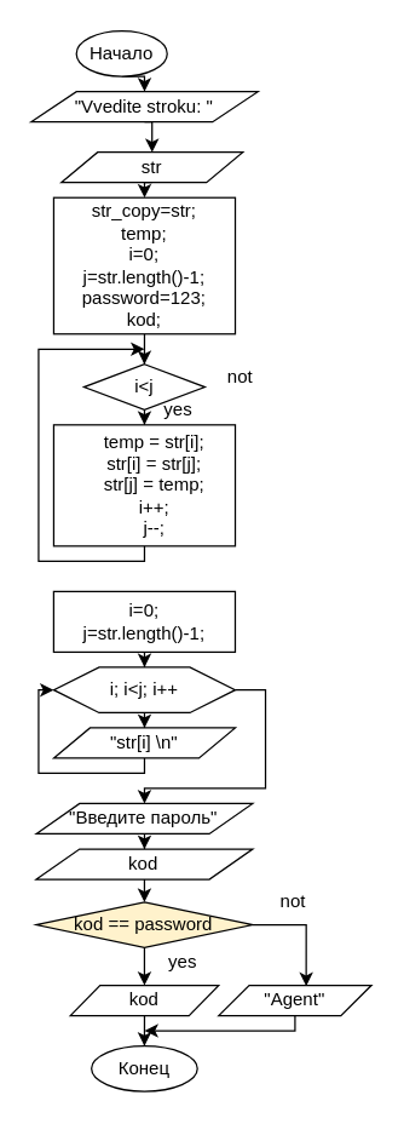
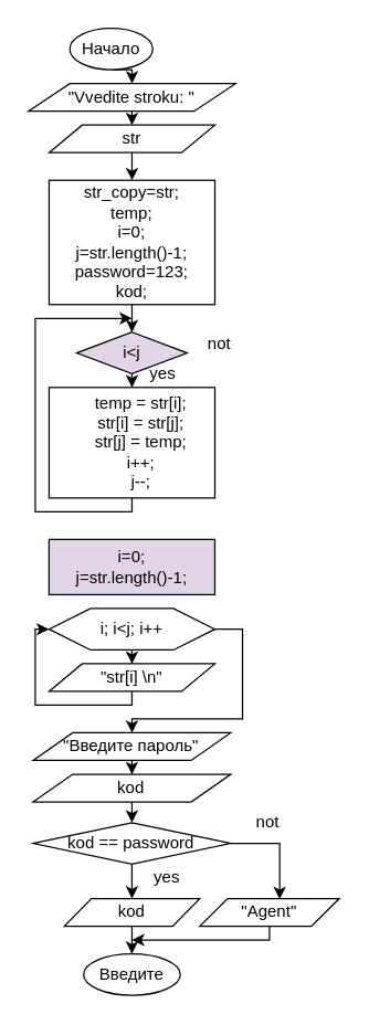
- <mxCell id="7" value="str" style="shape=parallelogram;perimeter=parallelogramPerimeter;whiteSpace=wrap;html=1;" vertex="1" parent="1"><mxGeometry x="40" y="100" width="120" height="20" as="geometry" /></mxCell>
+ <mxCell id="7" value="str" style="shape=parallelogram;perimeter=parallelogramPerimeter;whiteSpace=wrap;html=1;" vertex="1" parent="1"><mxGeometry x="35" y="90" width="120" height="20" as="geometry" /></mxCell>
- <mxCell id="11" value="i&amp;lt;j" style="rhombus;whiteSpace=wrap;html=1;" vertex="1" parent="1"><mxGeometry x="54.97" y="240" width="80" height="30" as="geometry" /></mxCell>
+ <mxCell id="11" value="i&amp;lt;j" style="rhombus;whiteSpace=wrap;html=1;fillColor=#e1d5e7;" vertex="1" parent="1"><mxGeometry x="54.97" y="240" width="80" height="30" as="geometry" /></mxCell>
- <mxCell id="19" value="i=0;&lt;div&gt;j=str.length()-1;&lt;/div&gt;" style="rounded=0;whiteSpace=wrap;html=1;" vertex="1" parent="1"><mxGeometry x="34.97" y="390" width="120" height="40" as="geometry" /></mxCell>
+ <mxCell id="19" value="i=0;&lt;div&gt;j=str.length()-1;&lt;/div&gt;" style="rounded=0;whiteSpace=wrap;html=1;fillColor=#e1d5e7;" vertex="1" parent="1"><mxGeometry x="34.97" y="390" width="120" height="40" as="geometry" /></mxCell>
- <mxCell id="18" style="edgeStyle=orthogonalEdgeStyle;rounded=0;orthogonalLoop=1;jettySize=auto;html=1;entryX=0.5;entryY=0;entryDx=0;entryDy=0;" edge="1" parent="1" source="19" target="22"><mxGeometry relative="1" as="geometry" /></mxCell>
- <mxCell id="31" value="kod == password" style="rhombus;whiteSpace=wrap;html=1;fillColor=#fff2cc;" vertex="1" parent="1"><mxGeometry x="23.47" y="595" width="143" height="30" as="geometry" /></mxCell>
+ <mxCell id="31" value="kod == password" style="rhombus;whiteSpace=wrap;html=1;" vertex="1" parent="1"><mxGeometry x="23.47" y="595" width="143" height="30" as="geometry" /></mxCell>
- <mxCell id="12" value="&lt;div&gt;Конец&lt;/div&gt;" style="ellipse;whiteSpace=wrap;html=1;" vertex="1" parent="1"><mxGeometry x="59.97" y="690" width="70" height="30" as="geometry" /></mxCell>
+ <mxCell id="12" value="&lt;div&gt;Введите&lt;/div&gt;" style="ellipse;whiteSpace=wrap;html=1;" vertex="1" parent="1"><mxGeometry x="59.97" y="690" width="70" height="30" as="geometry" /></mxCell>
